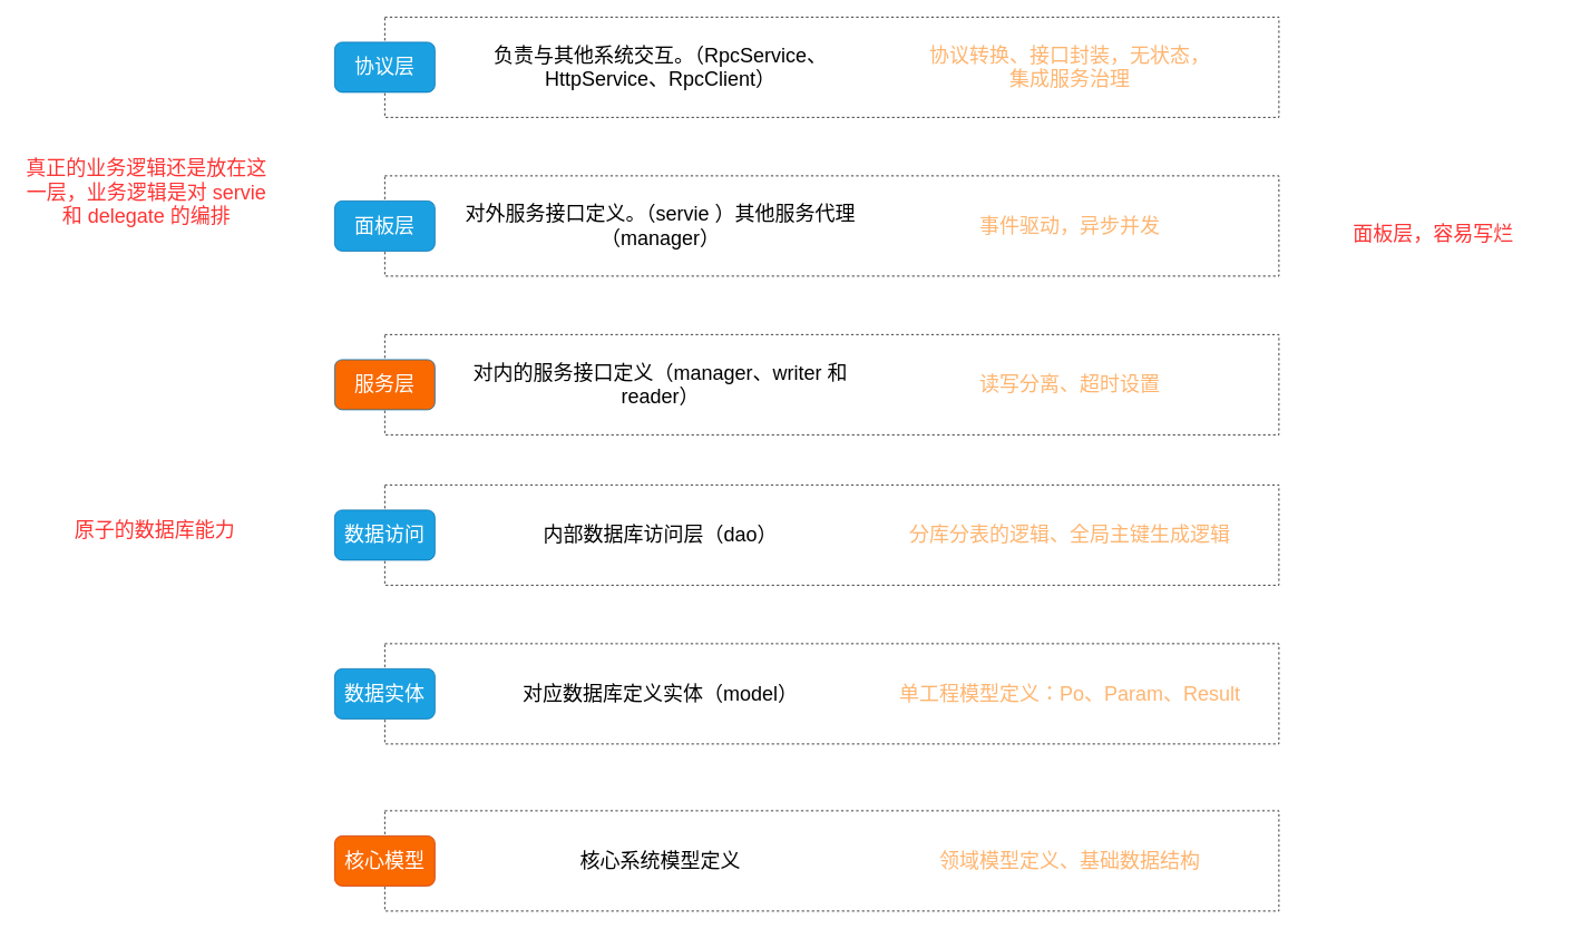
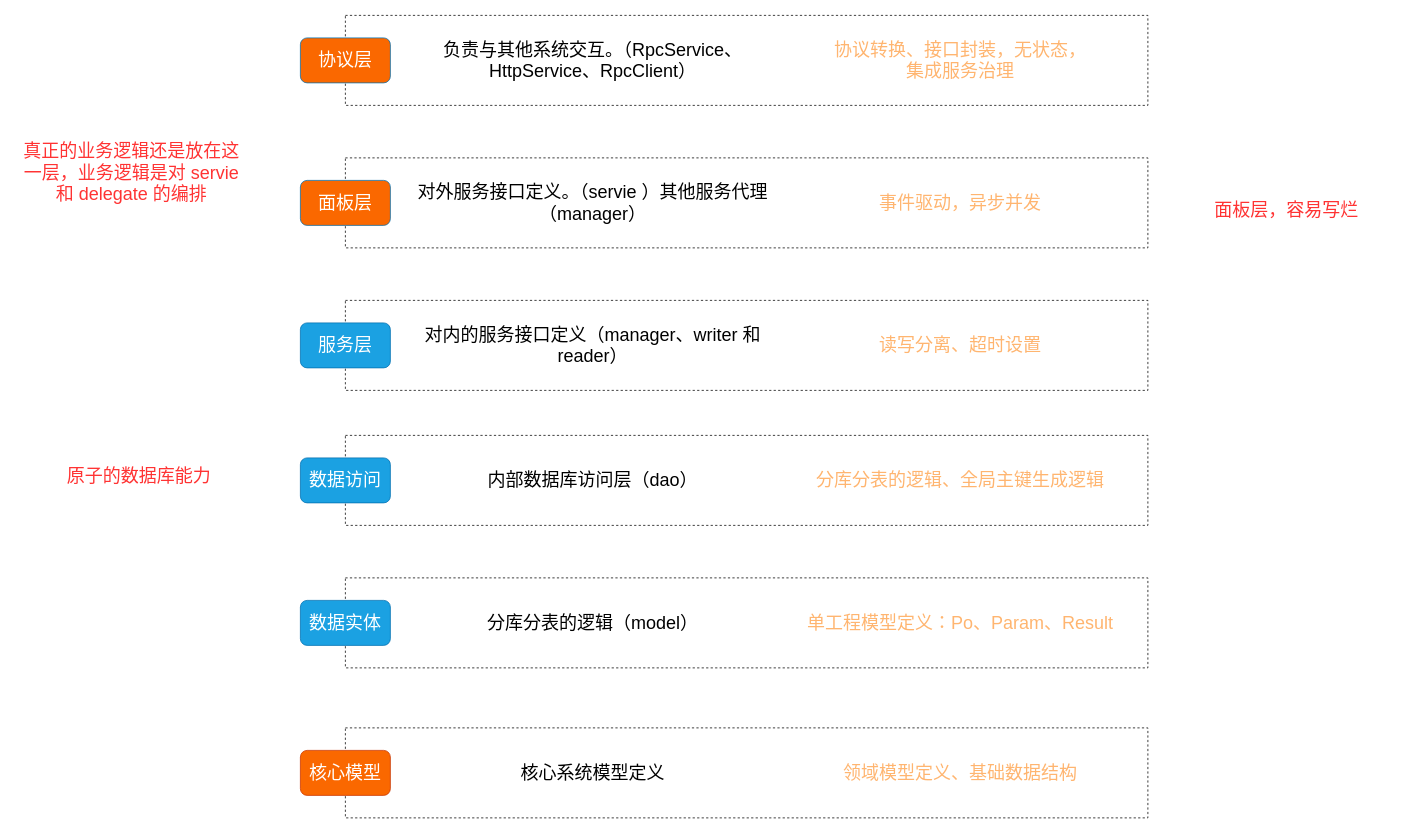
- <mxCell id="3" value="协议层" style="rounded=1;whiteSpace=wrap;html=1;fillColor=#1ba1e2;strokeColor=#006EAF;fontColor=#ffffff;fontSize=24;" vertex="1" parent="1"><mxGeometry x="400" y="50" width="120" height="60" as="geometry" /></mxCell>
+ <mxCell id="3" value="协议层" style="rounded=1;whiteSpace=wrap;html=1;fillColor=#fa6800;strokeColor=#006EAF;fontColor=#ffffff;fontSize=24;" vertex="1" parent="1"><mxGeometry x="400" y="50" width="120" height="60" as="geometry" /></mxCell>
- <mxCell id="7" value="面板层" style="rounded=1;whiteSpace=wrap;html=1;fillColor=#1ba1e2;strokeColor=#006EAF;fontColor=#ffffff;fontSize=24;" vertex="1" parent="1"><mxGeometry x="400" y="240" width="120" height="60" as="geometry" /></mxCell>
+ <mxCell id="7" value="面板层" style="rounded=1;whiteSpace=wrap;html=1;fillColor=#fa6800;strokeColor=#006EAF;fontColor=#ffffff;fontSize=24;" vertex="1" parent="1"><mxGeometry x="400" y="240" width="120" height="60" as="geometry" /></mxCell>
- <mxCell id="11" value="服务层" style="rounded=1;whiteSpace=wrap;html=1;fillColor=#fa6800;strokeColor=#006EAF;fontColor=#ffffff;fontSize=24;" vertex="1" parent="1"><mxGeometry x="400" y="430" width="120" height="60" as="geometry" /></mxCell>
+ <mxCell id="11" value="服务层" style="rounded=1;whiteSpace=wrap;html=1;fillColor=#1ba1e2;strokeColor=#006EAF;fontColor=#ffffff;fontSize=24;" vertex="1" parent="1"><mxGeometry x="400" y="430" width="120" height="60" as="geometry" /></mxCell>
- <mxCell id="20" value="对应数据库定义实体（model）" style="text;html=1;strokeColor=none;fillColor=none;align=center;verticalAlign=middle;whiteSpace=wrap;rounded=0;dashed=1;fontSize=24;" vertex="1" parent="1"><mxGeometry x="530" y="820" width="520" height="20" as="geometry" /></mxCell>
+ <mxCell id="20" value="分库分表的逻辑（model）" style="text;html=1;strokeColor=none;fillColor=none;align=center;verticalAlign=middle;whiteSpace=wrap;rounded=0;dashed=1;fontSize=24;" vertex="1" parent="1"><mxGeometry x="530" y="820" width="520" height="20" as="geometry" /></mxCell>
